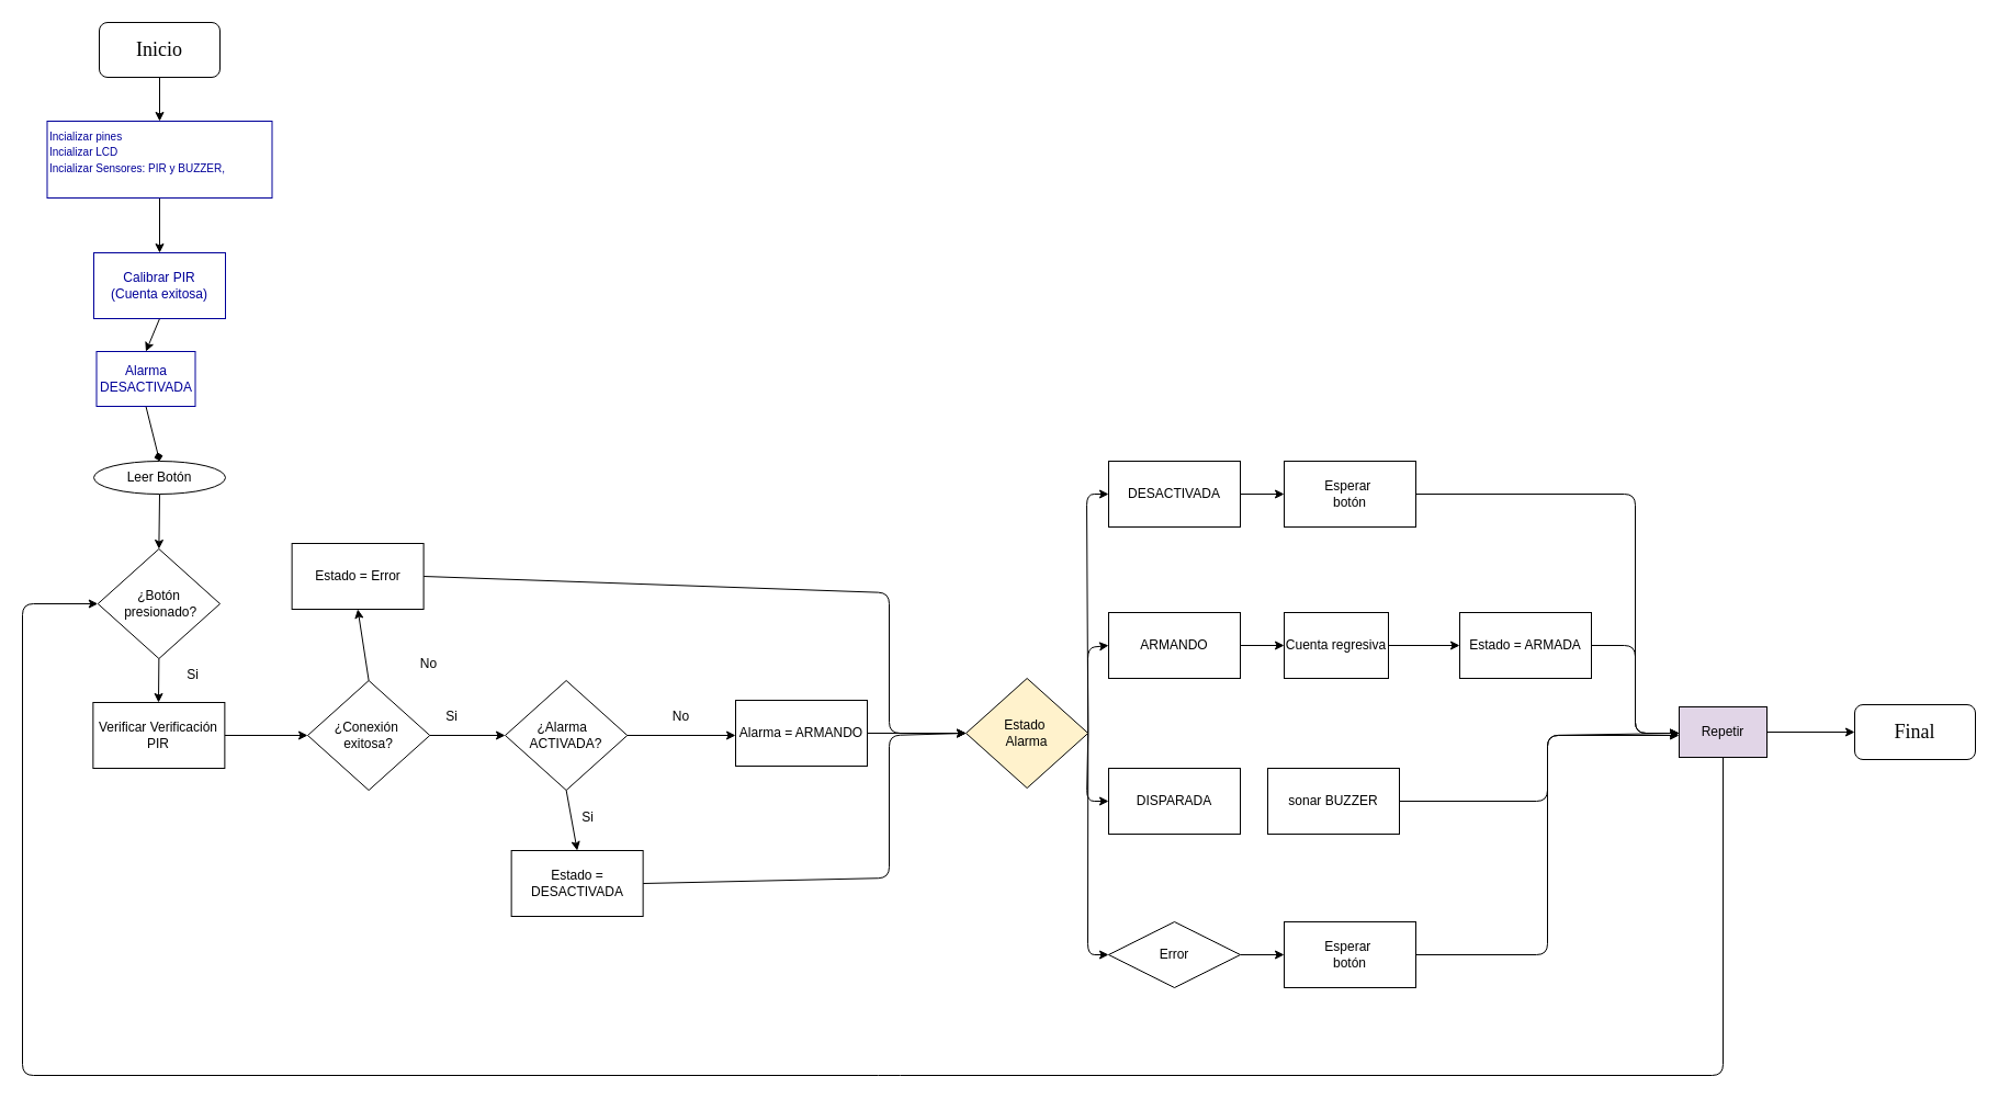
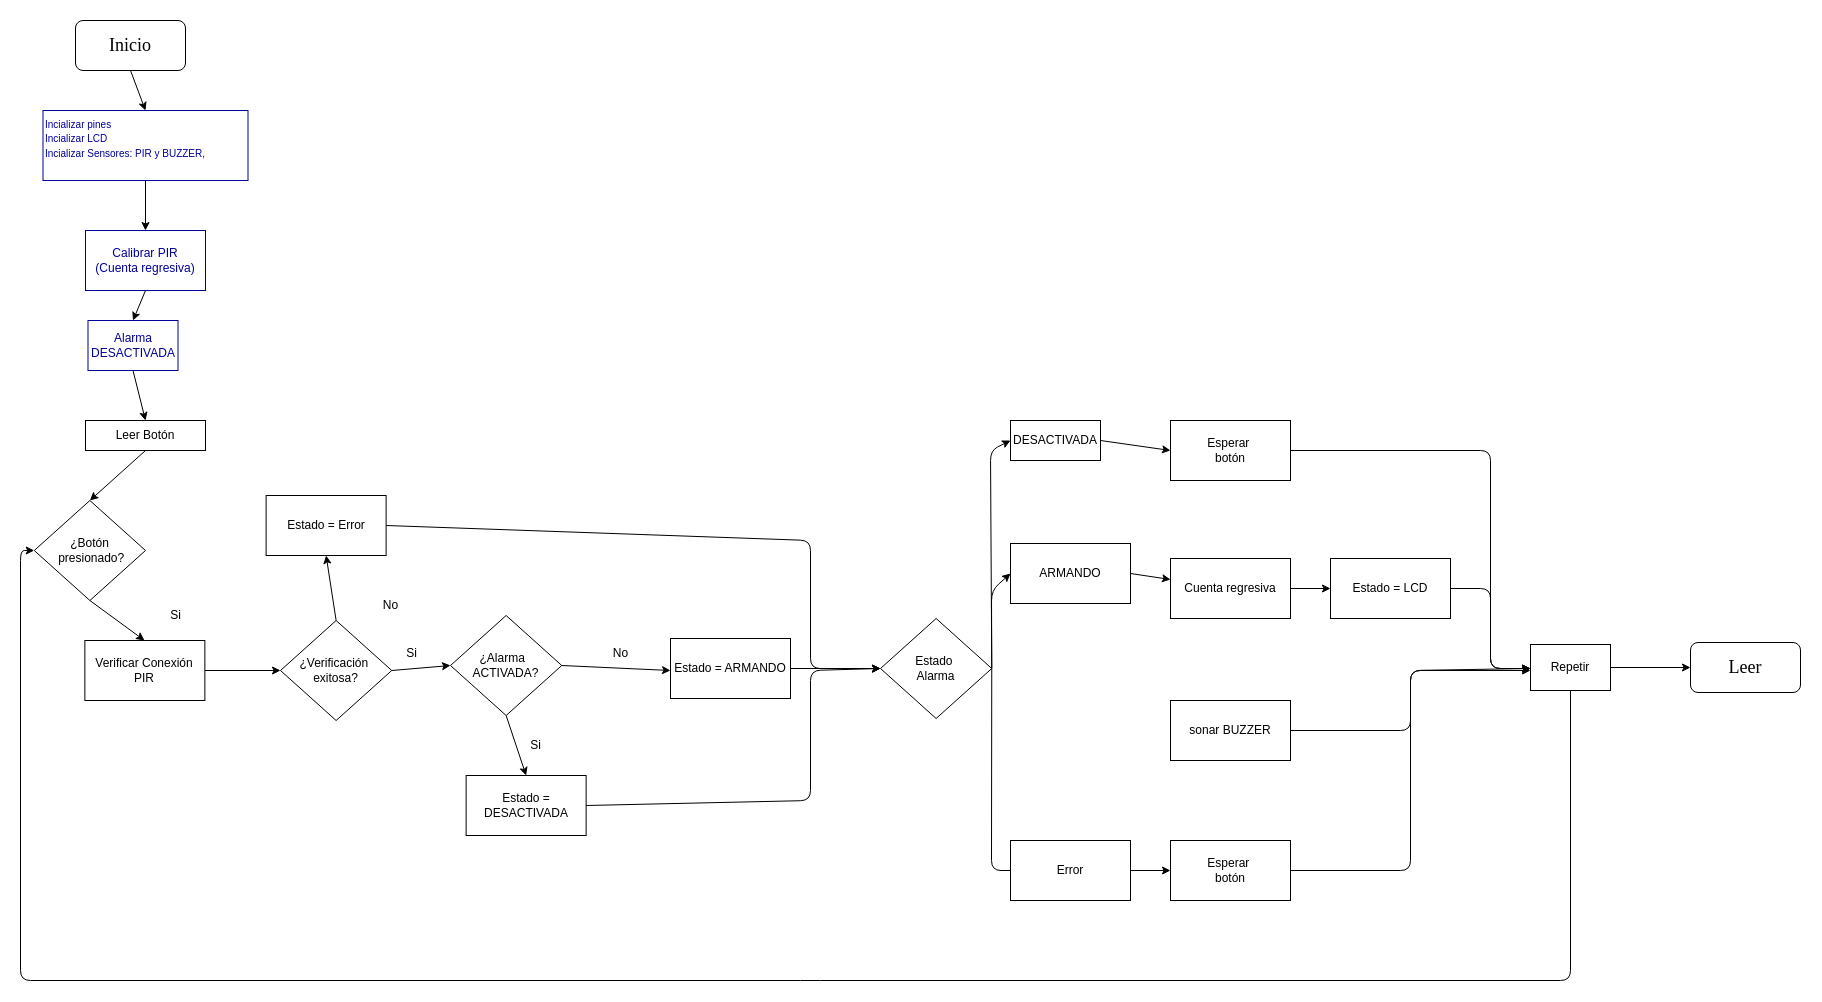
- <mxCell id="3" value="&lt;font style=&quot;font-size: 18px;&quot; face=&quot;Times New Roman&quot;&gt;Inicio&lt;/font&gt;" style="rounded=1;whiteSpace=wrap;html=1;" vertex="1" parent="1"><mxGeometry x="90" width="110" height="50" as="geometry" y="20" /></mxCell>
+ <mxCell id="3" value="&lt;font style=&quot;font-size: 18px;&quot; face=&quot;Times New Roman&quot;&gt;Inicio&lt;/font&gt;" style="rounded=1;whiteSpace=wrap;html=1;" vertex="1" parent="1"><mxGeometry x="75" y="20" width="110" height="50" as="geometry" /></mxCell>
- <mxCell id="7" value="&lt;font style=&quot;color: rgb(0, 0, 153);&quot; face=&quot;Helvetica&quot;&gt;Calibrar PIR&lt;/font&gt;&lt;div&gt;&lt;font style=&quot;color: rgb(0, 0, 153);&quot;&gt;(Cuenta exitosa)&lt;/font&gt;&lt;/div&gt;" style="rounded=0;whiteSpace=wrap;html=1;strokeColor=#000099;" vertex="1" parent="1"><mxGeometry x="85" y="230" width="120" height="60" as="geometry" /></mxCell>
+ <mxCell id="7" value="&lt;font style=&quot;color: rgb(0, 0, 153);&quot; face=&quot;Helvetica&quot;&gt;Calibrar PIR&lt;/font&gt;&lt;div&gt;&lt;font style=&quot;color: rgb(0, 0, 153);&quot;&gt;(Cuenta regresiva)&lt;/font&gt;&lt;/div&gt;" style="rounded=0;whiteSpace=wrap;html=1;strokeColor=#000099;" vertex="1" parent="1"><mxGeometry x="85" y="230" width="120" height="60" as="geometry" /></mxCell>
- <mxCell id="8" style="edgeStyle=none;html=1;exitX=0.5;exitY=1;exitDx=0;exitDy=0;entryX=0.5;entryY=0;entryDx=0;entryDy=0;endArrow=diamond;" edge="1" parent="1" source="9" target="11"><mxGeometry relative="1" as="geometry" /></mxCell>
+ <mxCell id="8" style="edgeStyle=none;html=1;exitX=0.5;exitY=1;exitDx=0;exitDy=0;entryX=0.5;entryY=0;entryDx=0;entryDy=0;" edge="1" parent="1" source="9" target="11"><mxGeometry relative="1" as="geometry" /></mxCell>
- <mxCell id="11" value="Leer Botón" style="ellipse;whiteSpace=wrap;html=1;" vertex="1" parent="1"><mxGeometry x="85" y="420" width="120" height="30" as="geometry" /></mxCell>
+ <mxCell id="11" value="Leer Botón" style="rounded=0;whiteSpace=wrap;html=1;" vertex="1" parent="1"><mxGeometry x="85" y="420" width="120" height="30" as="geometry" /></mxCell>
- <mxCell id="39" value="DESACTIVADA" style="rounded=0;whiteSpace=wrap;html=1;" vertex="1" parent="1"><mxGeometry x="1010" y="420" width="120" height="60" as="geometry" /></mxCell>
+ <mxCell id="39" value="DESACTIVADA" style="rounded=0;whiteSpace=wrap;html=1;" vertex="1" parent="1"><mxGeometry x="1010" y="420" width="90" height="40" as="geometry" /></mxCell>
- <mxCell id="13" value="¿Botón&lt;div&gt;&amp;nbsp;presionado?&lt;/div&gt;" style="rhombus;whiteSpace=wrap;html=1;" vertex="1" parent="1"><mxGeometry x="88.75" y="500" width="111.25" height="100" as="geometry" /></mxCell>
+ <mxCell id="13" value="¿Botón&lt;div&gt;&amp;nbsp;presionado?&lt;/div&gt;" style="rhombus;whiteSpace=wrap;html=1;" vertex="1" parent="1"><mxGeometry x="33.75" y="500" width="111.25" height="100" as="geometry" /></mxCell>
- <mxCell id="41" value="ARMANDO" style="rounded=0;whiteSpace=wrap;html=1;" vertex="1" parent="1"><mxGeometry x="1010" y="558" width="120" height="60" as="geometry" /></mxCell>
+ <mxCell id="41" value="ARMANDO" style="rounded=0;whiteSpace=wrap;html=1;" vertex="1" parent="1"><mxGeometry x="1010" y="543" width="120" height="60" as="geometry" /></mxCell>
- <mxCell id="48" value="Cuenta regresiva" style="rounded=0;whiteSpace=wrap;html=1;" vertex="1" parent="1"><mxGeometry x="1170" y="558" width="95" height="60" as="geometry" /></mxCell>
+ <mxCell id="48" value="Cuenta regresiva" style="rounded=0;whiteSpace=wrap;html=1;" vertex="1" parent="1"><mxGeometry x="1170" y="558" width="120" height="60" as="geometry" /></mxCell>
- <mxCell id="54" value="Estado = ARMADA" style="rounded=0;whiteSpace=wrap;html=1;" vertex="1" parent="1"><mxGeometry x="1330" y="558" width="120" height="60" as="geometry" /></mxCell>
+ <mxCell id="54" value="Estado = LCD" style="rounded=0;whiteSpace=wrap;html=1;" vertex="1" parent="1"><mxGeometry x="1330" y="558" width="120" height="60" as="geometry" /></mxCell>
- <mxCell id="57" value="Repetir" style="rounded=0;whiteSpace=wrap;html=1;fillColor=#e1d5e7;" vertex="1" parent="1"><mxGeometry x="1530" y="644" width="80" height="46" as="geometry" /></mxCell>
+ <mxCell id="57" value="Repetir" style="rounded=0;whiteSpace=wrap;html=1;" vertex="1" parent="1"><mxGeometry x="1530" y="644" width="80" height="46" as="geometry" /></mxCell>
- <mxCell id="58" value="&lt;font style=&quot;font-size: 18px;&quot; face=&quot;Times New Roman&quot;&gt;Final&lt;/font&gt;" style="rounded=1;whiteSpace=wrap;html=1;" vertex="1" parent="1"><mxGeometry x="1690" y="642" width="110" height="50" as="geometry" /></mxCell>
+ <mxCell id="58" value="&lt;font style=&quot;font-size: 18px;&quot; face=&quot;Times New Roman&quot;&gt;Leer&lt;/font&gt;" style="rounded=1;whiteSpace=wrap;html=1;" vertex="1" parent="1"><mxGeometry x="1690" y="642" width="110" height="50" as="geometry" /></mxCell>
- <mxCell id="23" value="Alarma = ARMANDO" style="rounded=0;whiteSpace=wrap;html=1;" vertex="1" parent="1"><mxGeometry x="670" y="638" width="120" height="60" as="geometry" /></mxCell>
+ <mxCell id="23" value="Estado = ARMANDO" style="rounded=0;whiteSpace=wrap;html=1;" vertex="1" parent="1"><mxGeometry x="670" y="638" width="120" height="60" as="geometry" /></mxCell>
- <mxCell id="37" value="Estado&amp;nbsp;&lt;div&gt;Alarma&lt;/div&gt;" style="rhombus;whiteSpace=wrap;html=1;fillColor=#fff2cc;" vertex="1" parent="1"><mxGeometry x="880" y="618" width="111.25" height="100" as="geometry" /></mxCell>
+ <mxCell id="37" value="Estado&amp;nbsp;&lt;div&gt;Alarma&lt;/div&gt;" style="rhombus;whiteSpace=wrap;html=1;" vertex="1" parent="1"><mxGeometry x="880" y="618" width="111.25" height="100" as="geometry" /></mxCell>
- <mxCell id="16" value="Verificar Verificación PIR" style="rounded=0;whiteSpace=wrap;html=1;" vertex="1" parent="1"><mxGeometry x="84.37" y="640" width="120" height="60" as="geometry" /></mxCell>
+ <mxCell id="16" value="Verificar Conexión PIR" style="rounded=0;whiteSpace=wrap;html=1;" vertex="1" parent="1"><mxGeometry x="84.37" y="640" width="120" height="60" as="geometry" /></mxCell>
- <mxCell id="19" value="¿Conexión&amp;nbsp;&lt;div&gt;exitosa?&lt;/div&gt;" style="rhombus;whiteSpace=wrap;html=1;" vertex="1" parent="1"><mxGeometry x="280" y="620" width="111.25" height="100" as="geometry" /></mxCell>
+ <mxCell id="19" value="¿Verificación&amp;nbsp;&lt;div&gt;exitosa?&lt;/div&gt;" style="rhombus;whiteSpace=wrap;html=1;" vertex="1" parent="1"><mxGeometry x="280" y="620" width="111.25" height="100" as="geometry" /></mxCell>
- <mxCell id="28" value="¿Alarma&amp;nbsp;&amp;nbsp;&lt;div&gt;&lt;span style=&quot;background-color: transparent;&quot;&gt;ACTIVADA?&lt;/span&gt;&lt;/div&gt;" style="rhombus;whiteSpace=wrap;html=1;" vertex="1" parent="1"><mxGeometry x="460" y="620" width="111.25" height="100" as="geometry" /></mxCell>
+ <mxCell id="28" value="¿Alarma&amp;nbsp;&amp;nbsp;&lt;div&gt;&lt;span style=&quot;background-color: transparent;&quot;&gt;ACTIVADA?&lt;/span&gt;&lt;/div&gt;" style="rhombus;whiteSpace=wrap;html=1;" vertex="1" parent="1"><mxGeometry x="450" y="615" width="111.25" height="100" as="geometry" /></mxCell>
- <mxCell id="36" style="edgeStyle=none;html=1;exitX=1;exitY=0.5;exitDx=0;exitDy=0;entryX=0;entryY=0.5;entryDx=0;entryDy=0;" edge="1" parent="1" source="37" target="42"><mxGeometry relative="1" as="geometry"><Array as="points"><mxPoint x="990" y="730" /></Array></mxGeometry></mxCell>
- <mxCell id="42" value="DISPARADA" style="rounded=0;whiteSpace=wrap;html=1;" vertex="1" parent="1"><mxGeometry x="1010" y="700" width="120" height="60" as="geometry" /></mxCell>
- <mxCell id="50" value="sonar BUZZER" style="rounded=0;whiteSpace=wrap;html=1;" vertex="1" parent="1"><mxGeometry x="1155" y="700" width="120" height="60" as="geometry" /></mxCell>
+ <mxCell id="50" value="sonar BUZZER" style="rounded=0;whiteSpace=wrap;html=1;" vertex="1" parent="1"><mxGeometry x="1170" y="700" width="120" height="60" as="geometry" /></mxCell>
- <mxCell id="34" style="edgeStyle=none;html=1;exitX=1;exitY=0.5;exitDx=0;exitDy=0;entryX=0;entryY=0.5;entryDx=0;entryDy=0;" edge="1" parent="1" source="37" target="44"><mxGeometry relative="1" as="geometry"><Array as="points"><mxPoint x="991" y="870" /></Array></mxGeometry></mxCell>
+ <mxCell id="34" style="edgeStyle=none;html=1;exitX=1;exitY=0.5;exitDx=0;exitDy=0;entryX=0;entryY=0.5;entryDx=0;entryDy=0;endArrow=none;" edge="1" parent="1" source="37" target="44"><mxGeometry relative="1" as="geometry"><Array as="points"><mxPoint x="991" y="870" /></Array></mxGeometry></mxCell>
- <mxCell id="44" value="Error" style="rhombus;whiteSpace=wrap;html=1;" vertex="1" parent="1"><mxGeometry x="1010" y="840" width="120" height="60" as="geometry" /></mxCell>
+ <mxCell id="44" value="Error" style="rounded=0;whiteSpace=wrap;html=1;" vertex="1" parent="1"><mxGeometry x="1010" y="840" width="120" height="60" as="geometry" /></mxCell>
